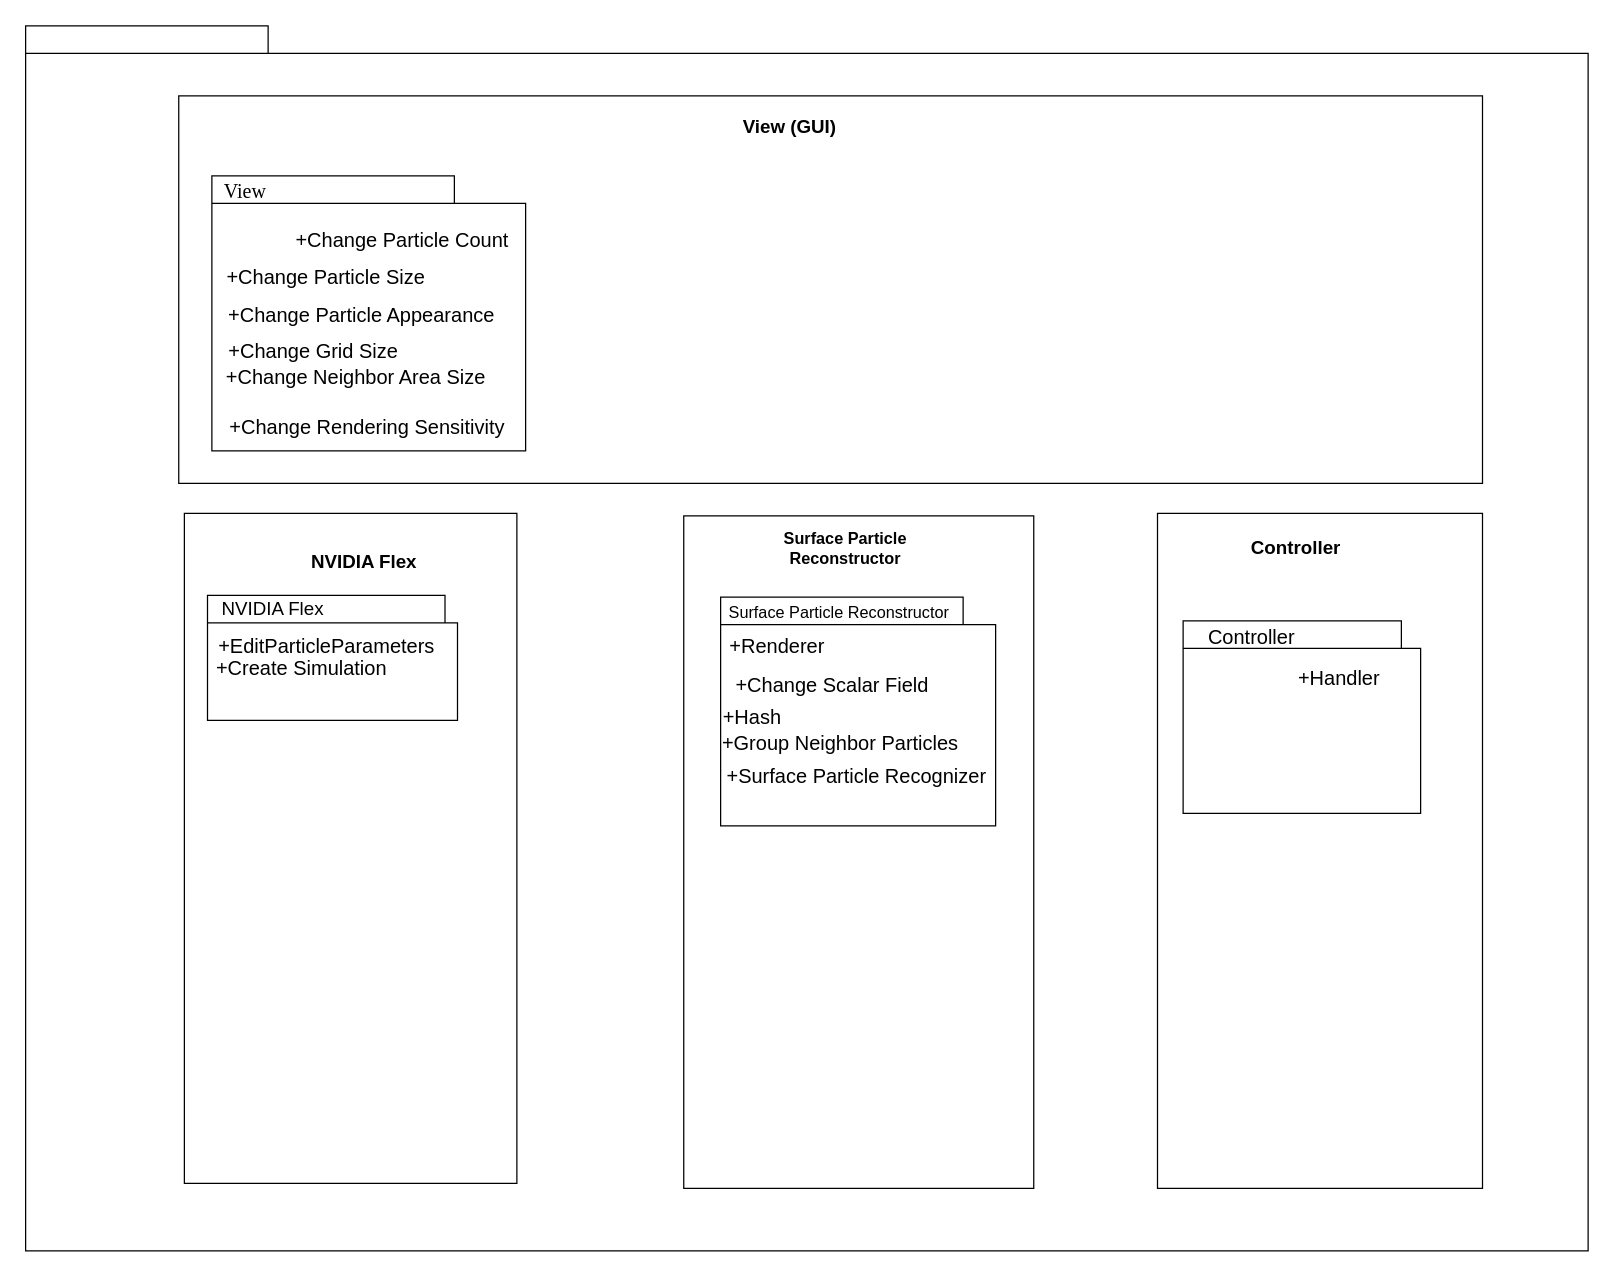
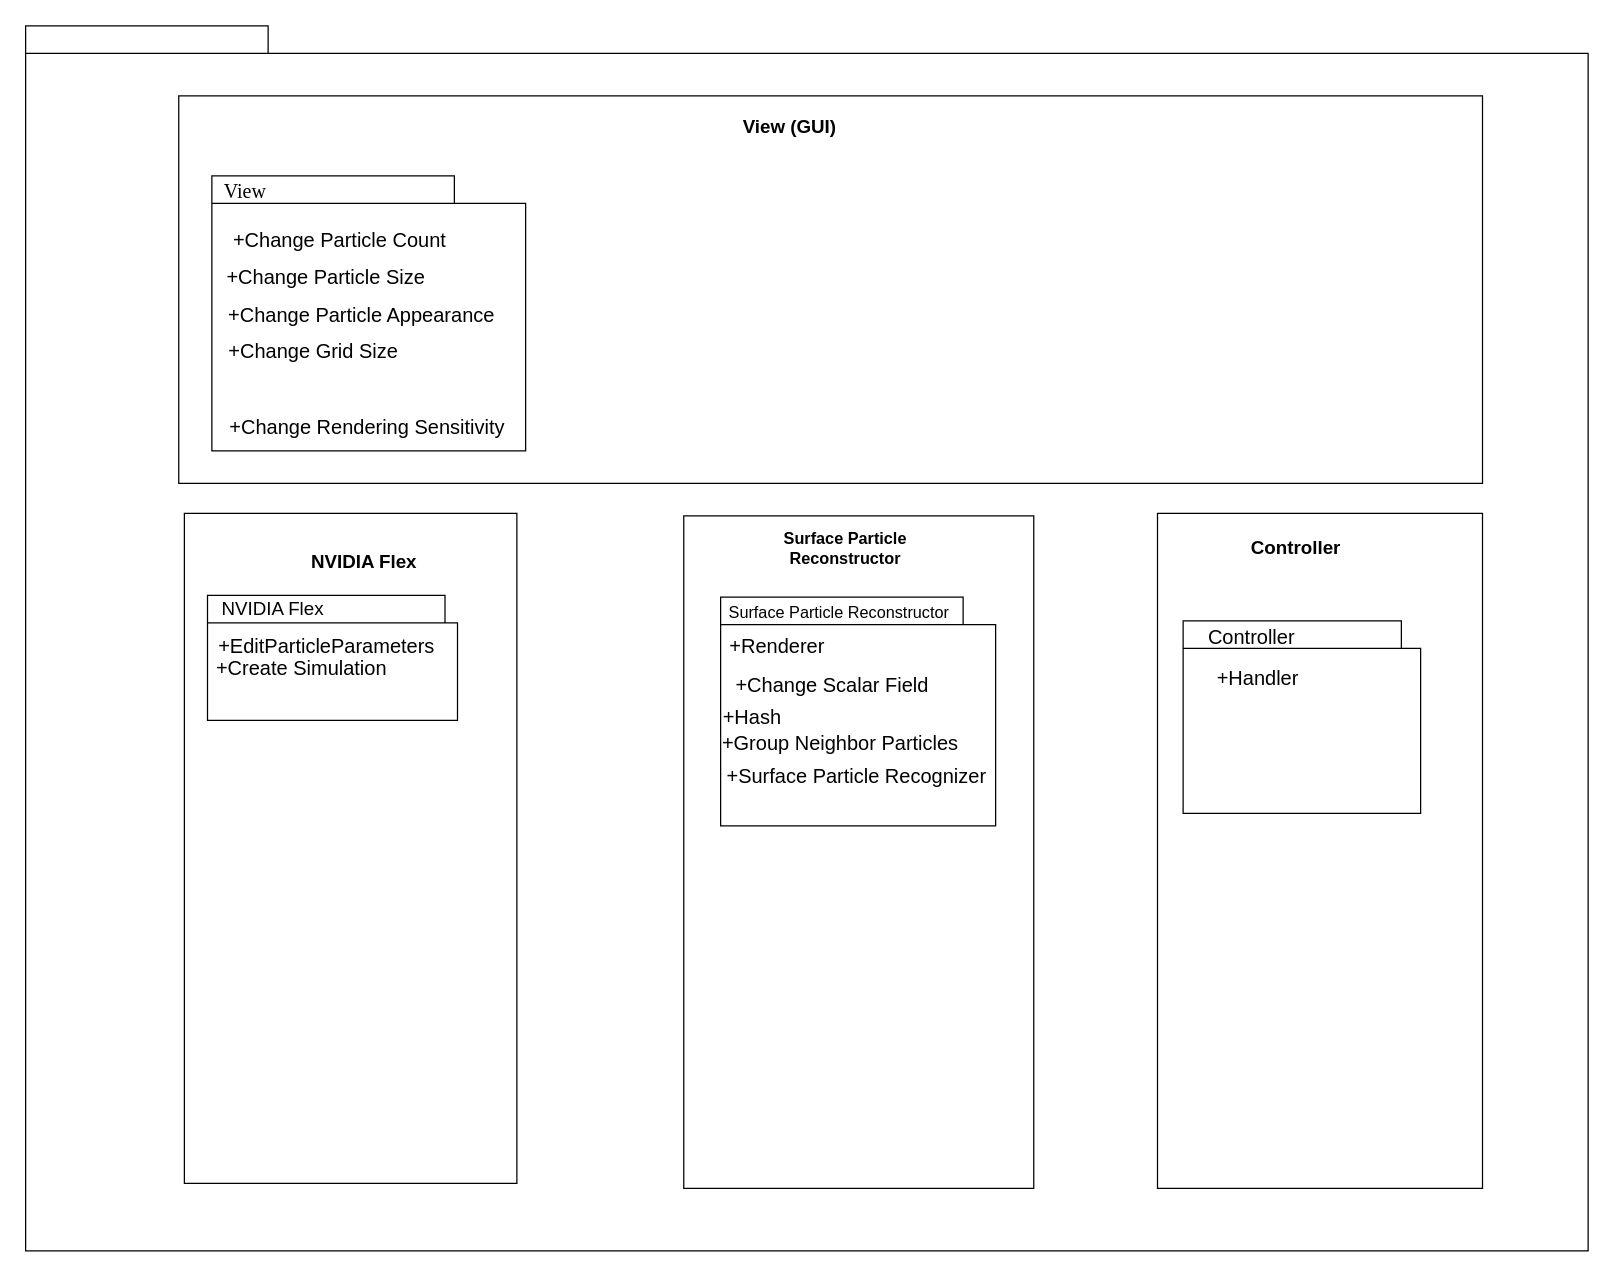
- <mxCell id="27" value="+Change Particle Count" style="text;html=1;strokeColor=none;fillColor=none;align=center;verticalAlign=middle;whiteSpace=wrap;rounded=0;fontSize=16;" vertex="1" parent="1"><mxGeometry x="226.5" y="180" width="189" height="21" as="geometry" /></mxCell>
+ <mxCell id="27" value="+Change Particle Count" style="text;html=1;strokeColor=none;fillColor=none;align=center;verticalAlign=middle;whiteSpace=wrap;rounded=0;fontSize=16;" vertex="1" parent="1"><mxGeometry x="176.5" y="180" width="189" height="21" as="geometry" /></mxCell>
- <mxCell id="31" value="+Change Neighbor Area Size" style="text;html=1;strokeColor=none;fillColor=none;align=center;verticalAlign=middle;whiteSpace=wrap;rounded=0;fontSize=16;" vertex="1" parent="1"><mxGeometry x="176.5" y="290" width="215" height="21" as="geometry" /></mxCell>
- <mxCell id="24" value="+Handler" style="text;html=1;strokeColor=none;fillColor=none;align=center;verticalAlign=middle;whiteSpace=wrap;rounded=0;fontSize=16;" vertex="1" parent="1"><mxGeometry x="1020.5" y="529" width="100" height="26" as="geometry" /></mxCell>
+ <mxCell id="24" value="+Handler" style="text;html=1;strokeColor=none;fillColor=none;align=center;verticalAlign=middle;whiteSpace=wrap;rounded=0;fontSize=16;" vertex="1" parent="1"><mxGeometry x="955.5" y="529" width="100" height="26" as="geometry" /></mxCell>
